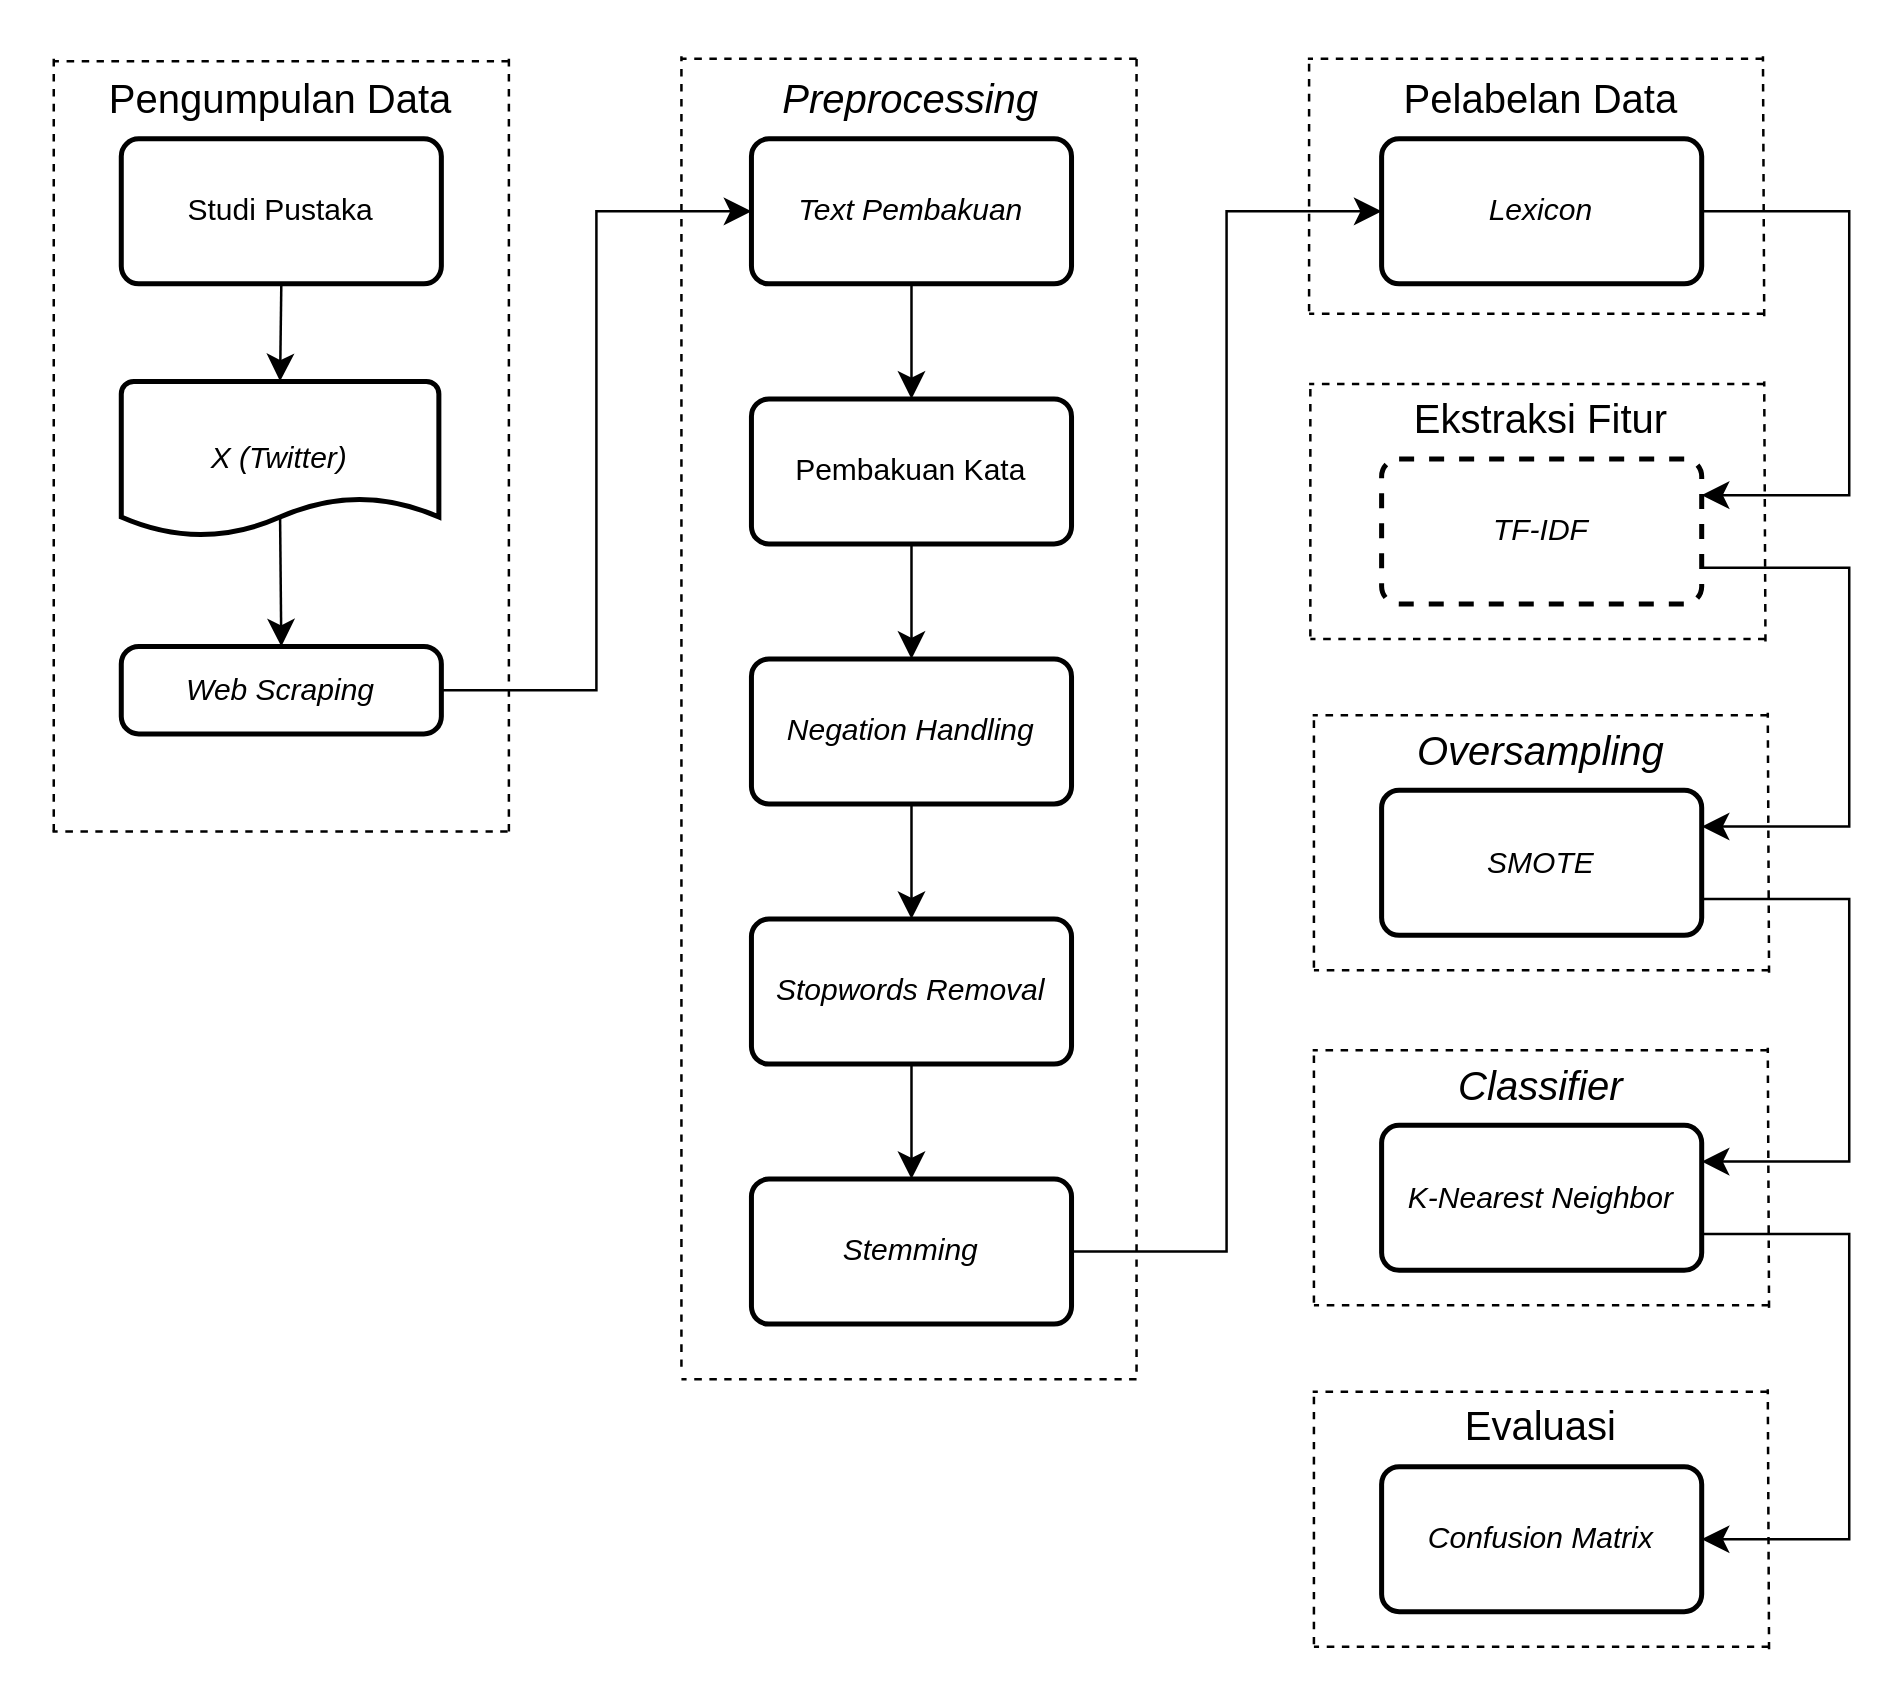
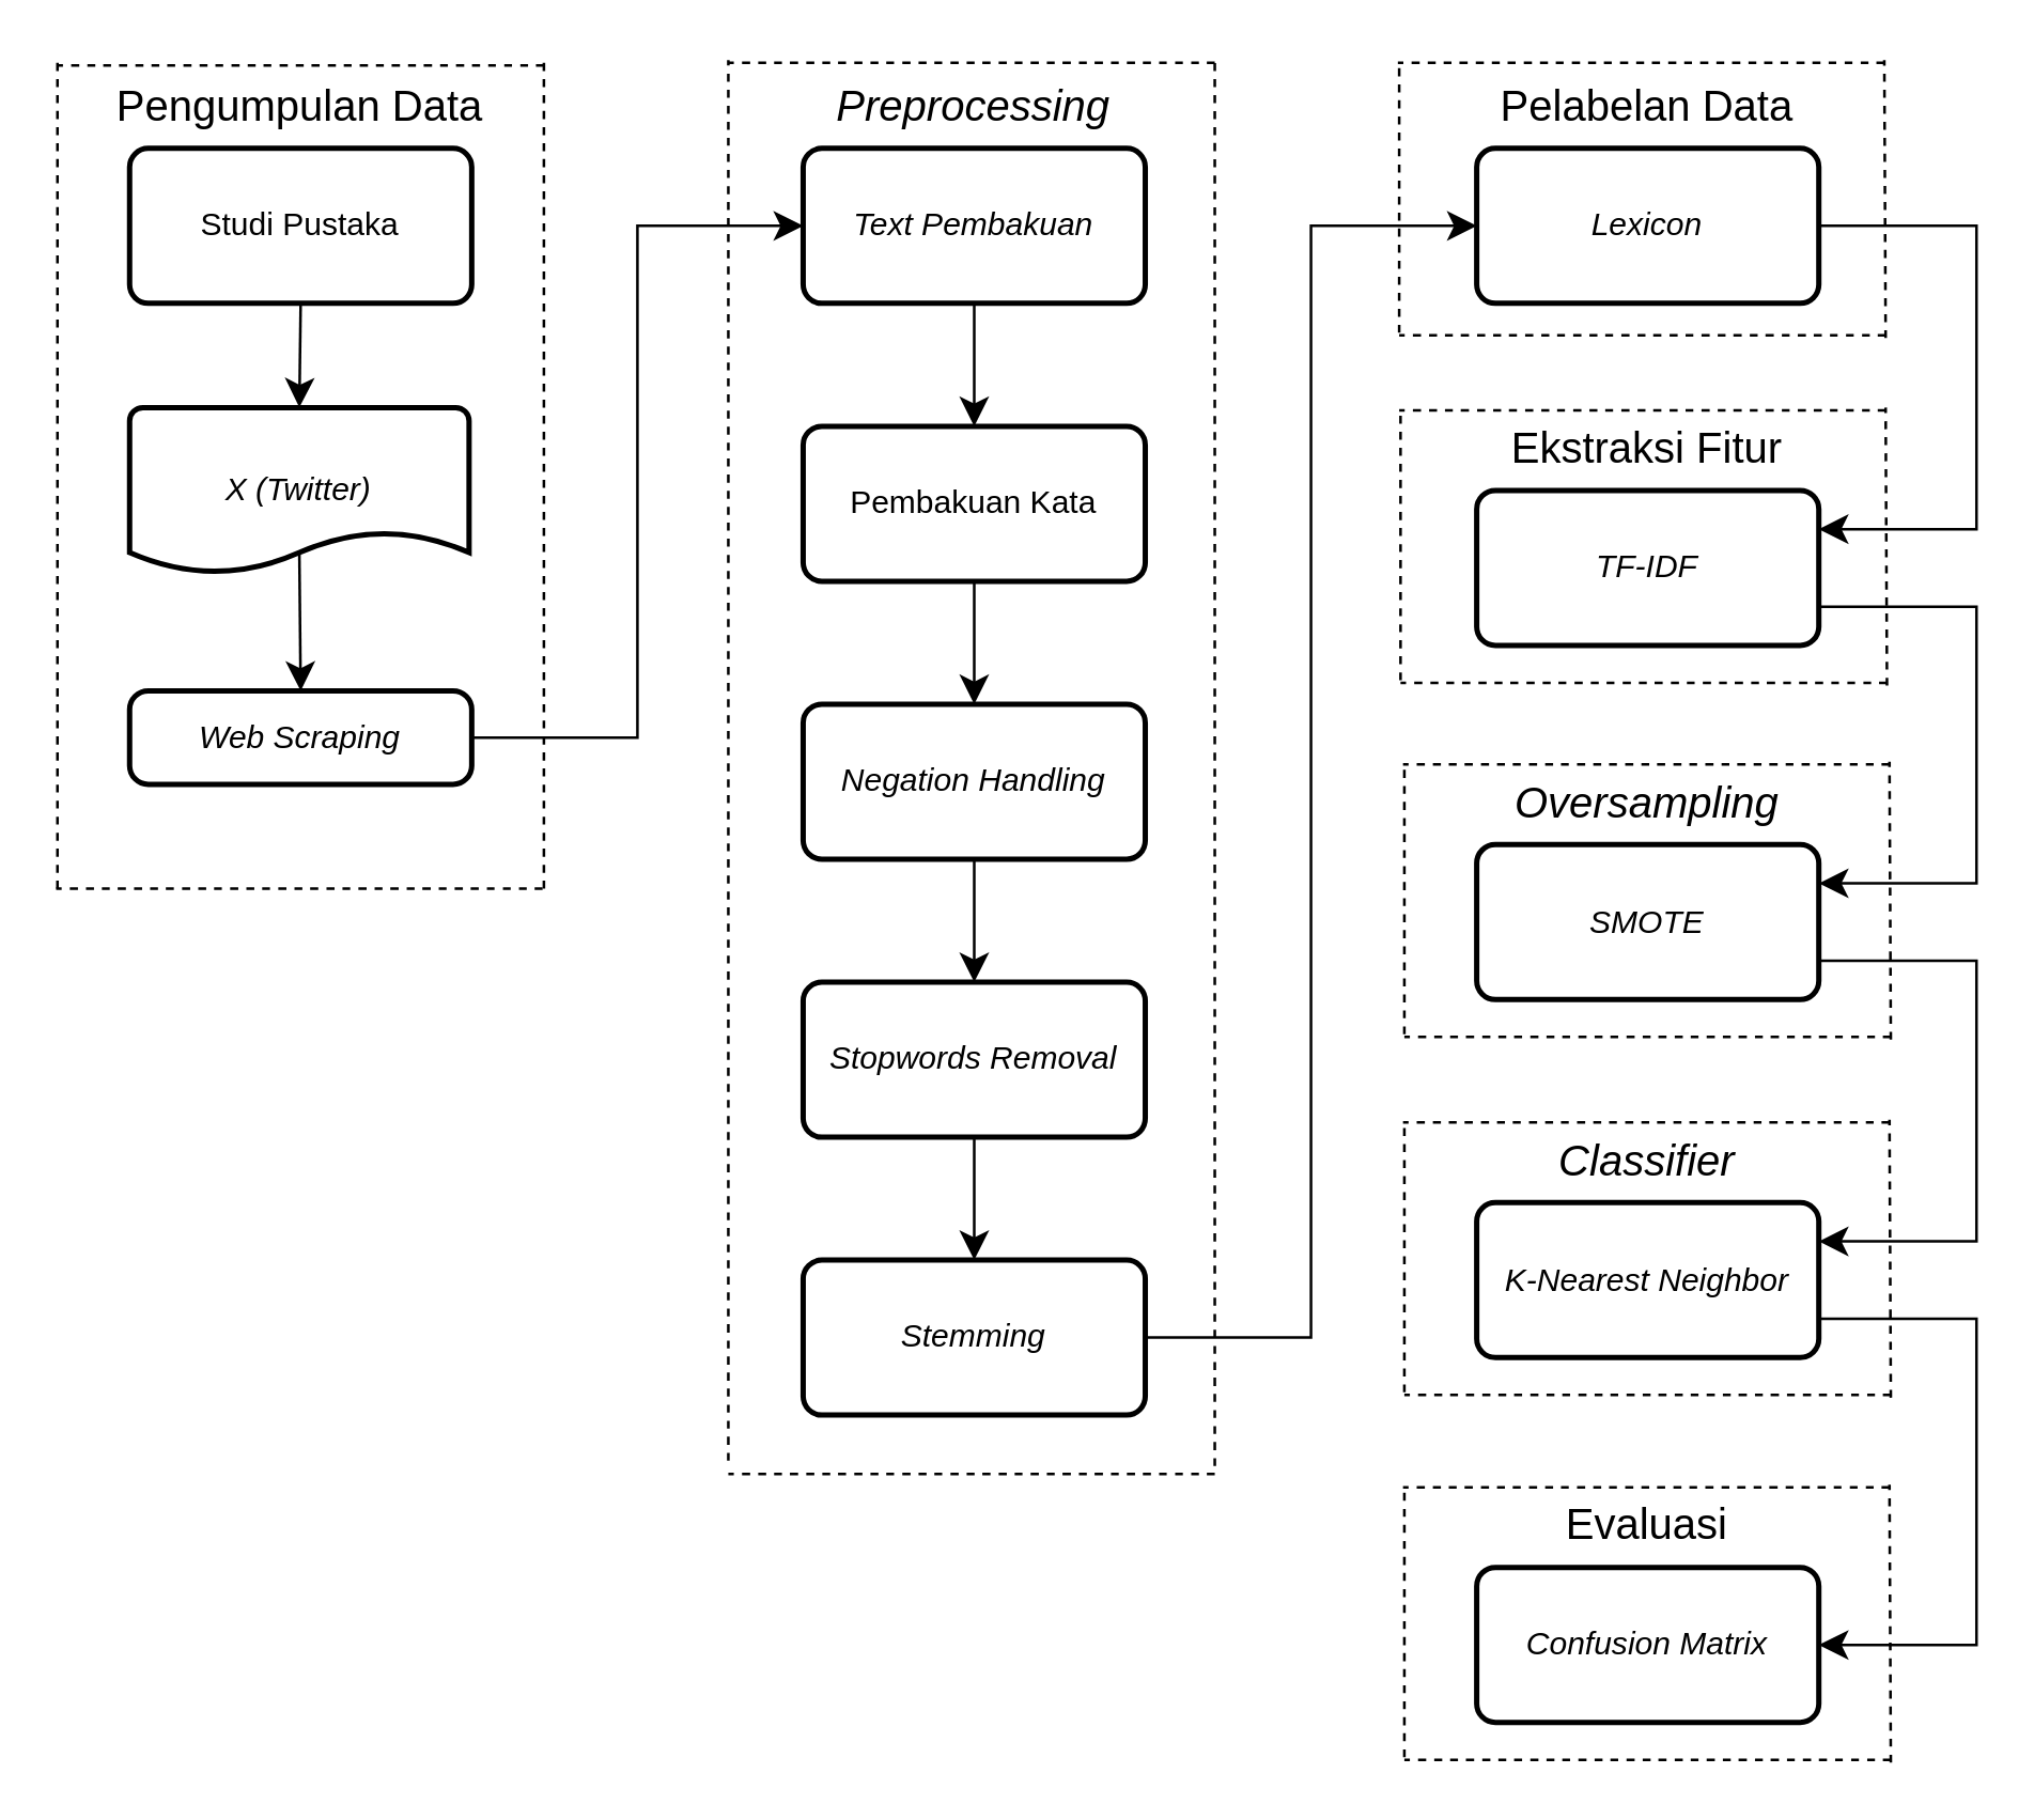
- <mxCell id="20" value="&lt;i&gt;TF-IDF&lt;/i&gt;" style="rounded=1;whiteSpace=wrap;html=1;absoluteArcSize=1;arcSize=14;strokeWidth=2;dashed=1;" vertex="1" parent="1"><mxGeometry x="552" y="183" width="128" height="58" as="geometry" /></mxCell>
+ <mxCell id="20" value="&lt;i&gt;TF-IDF&lt;/i&gt;" style="rounded=1;whiteSpace=wrap;html=1;absoluteArcSize=1;arcSize=14;strokeWidth=2;" vertex="1" parent="1"><mxGeometry x="552" y="183" width="128" height="58" as="geometry" /></mxCell>
